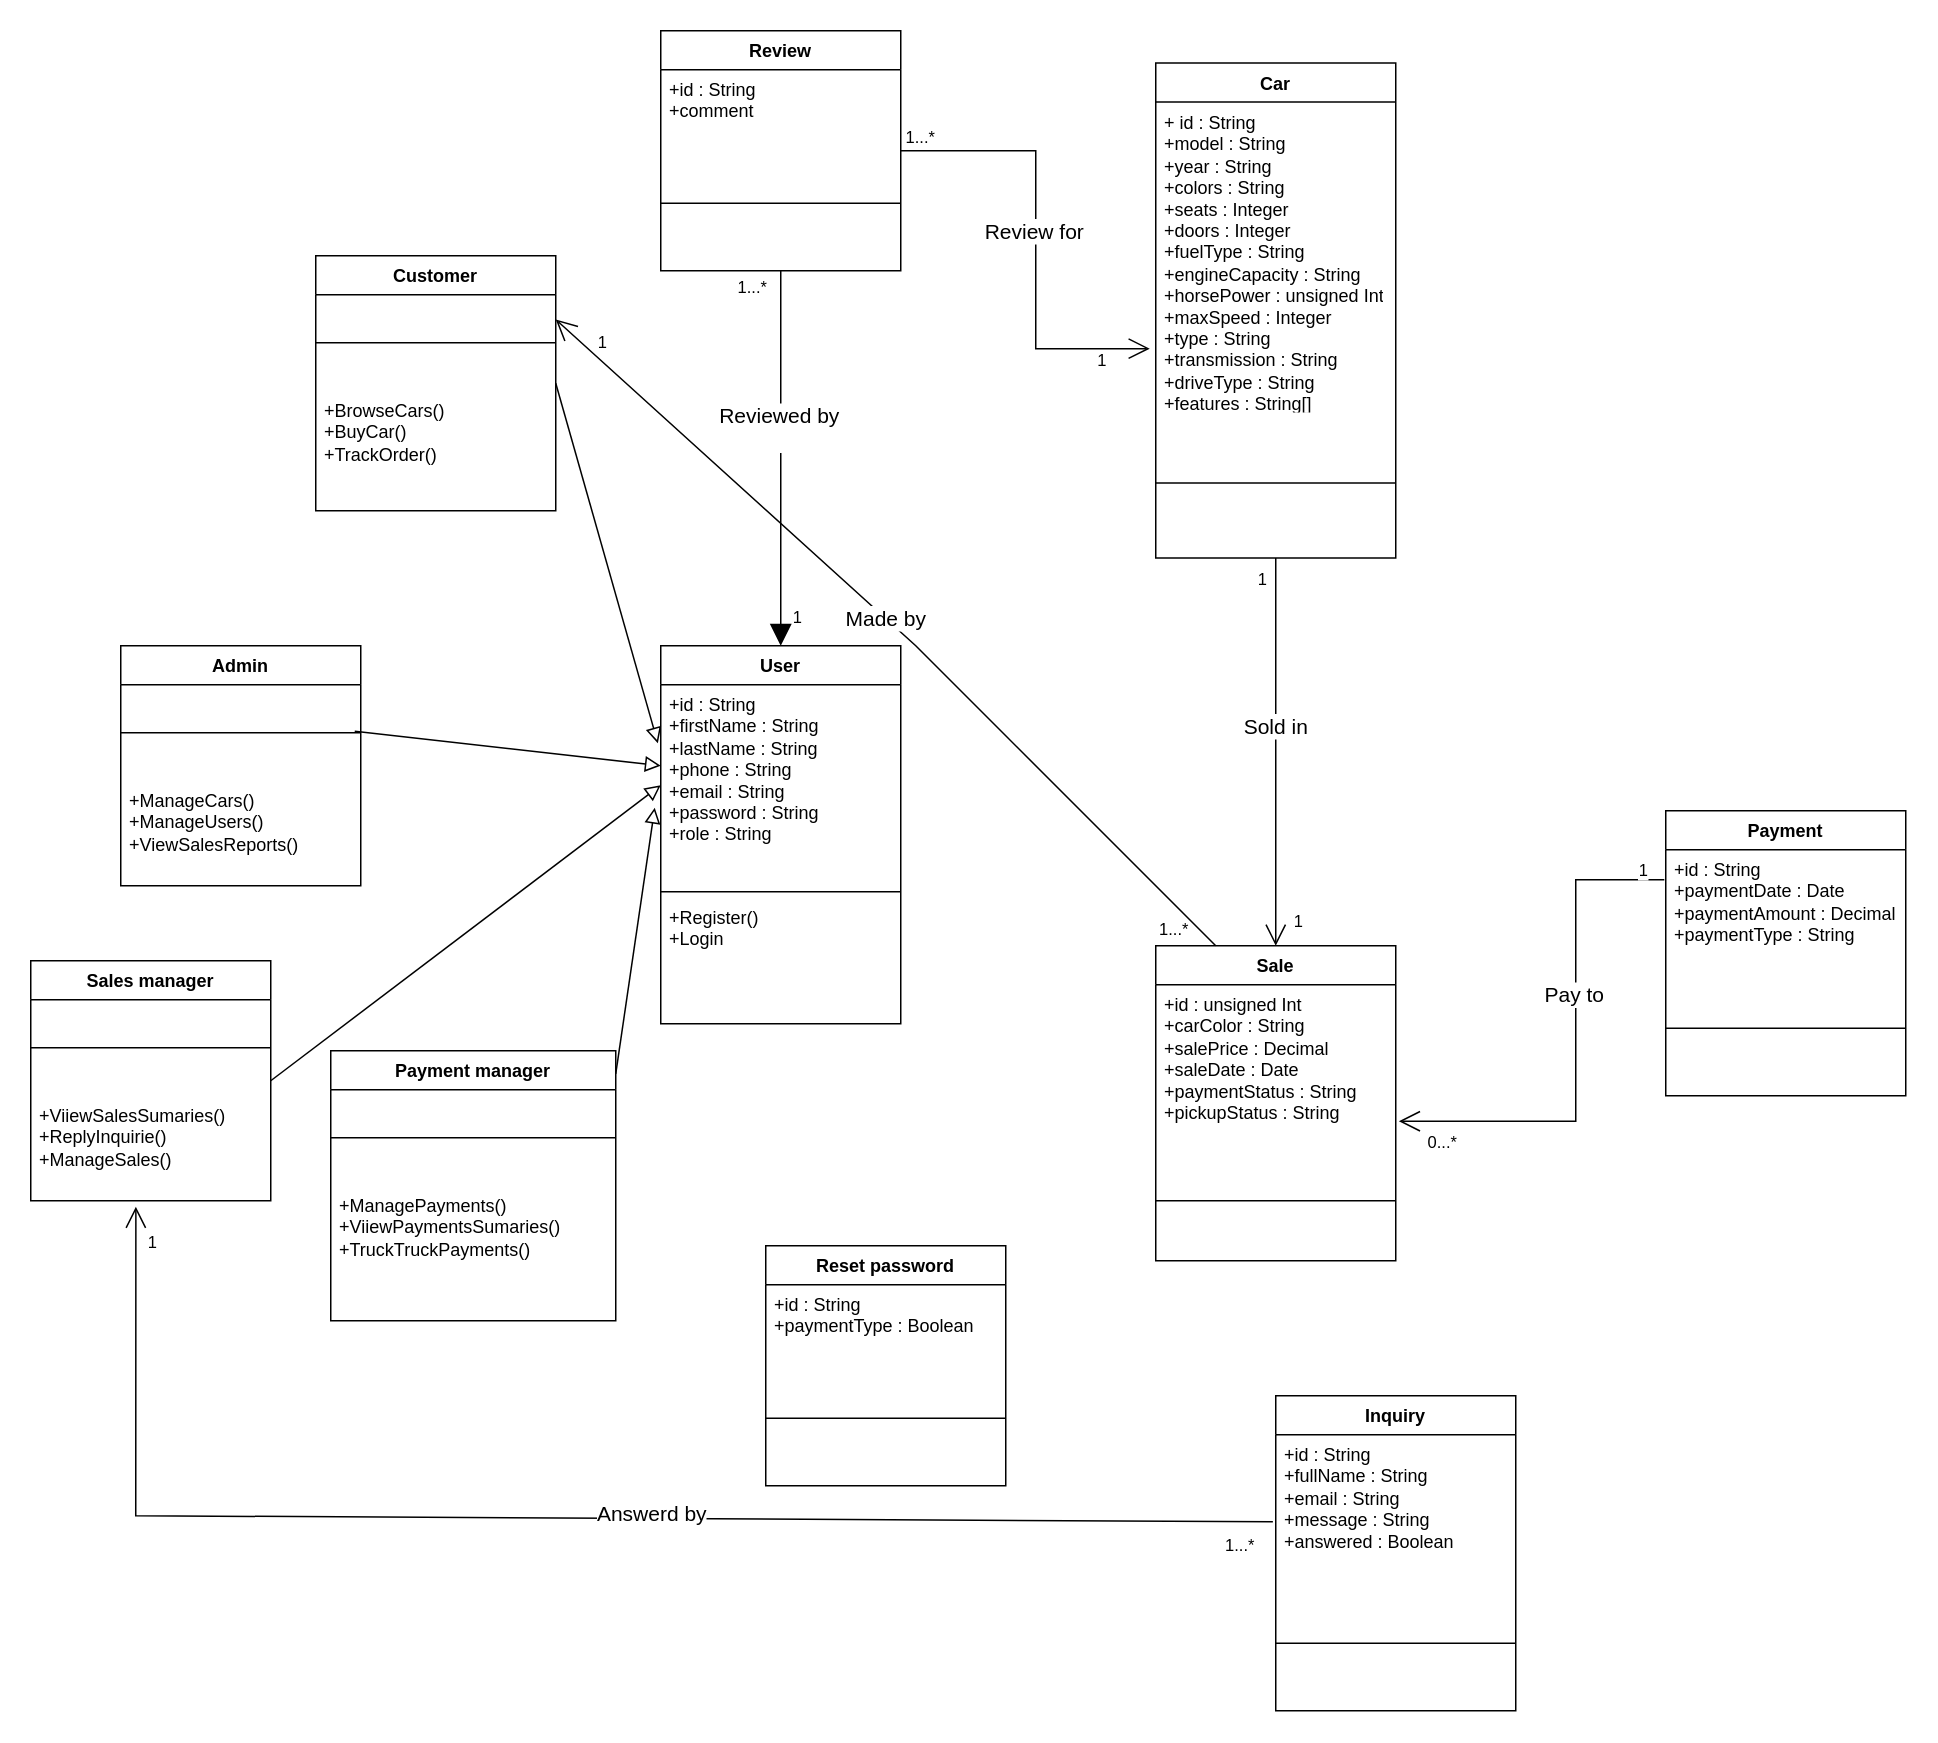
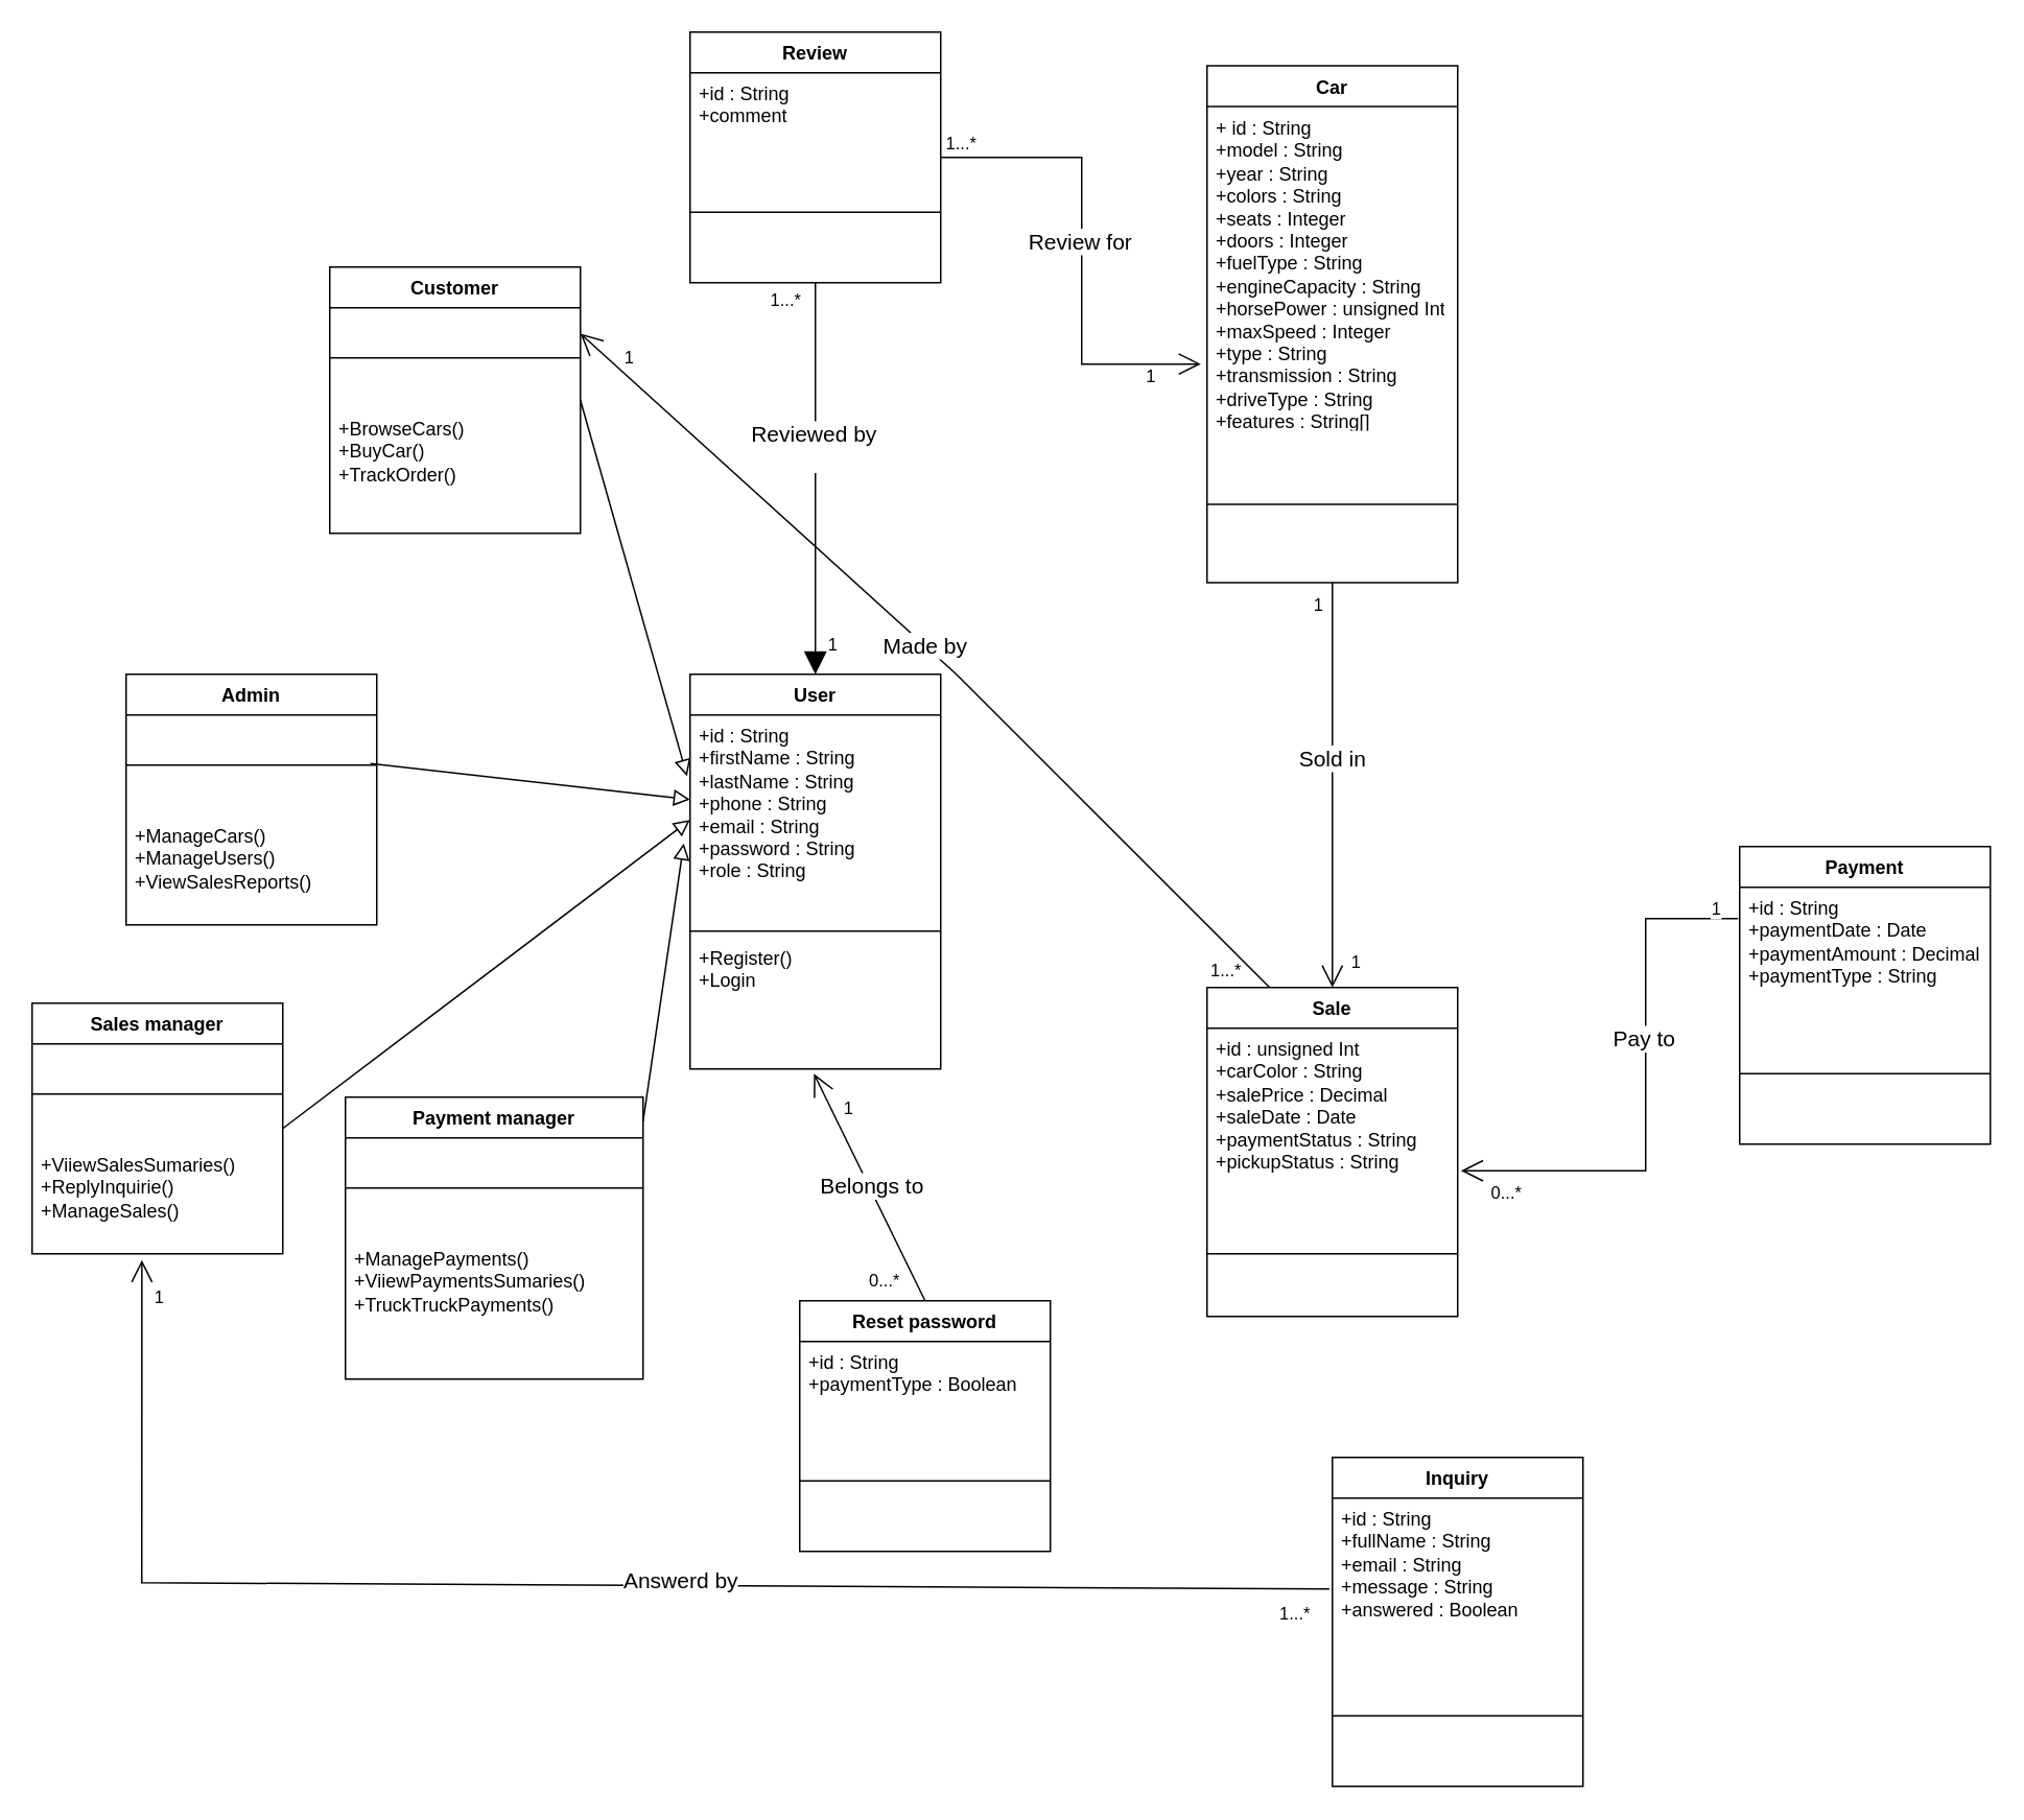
+ <mxCell id="51" value="" style="endArrow=open;endFill=1;endSize=12;html=1;rounded=0;exitX=0.5;exitY=0;exitDx=0;exitDy=0;entryX=0.494;entryY=1.036;entryDx=0;entryDy=0;entryPerimeter=0;" edge="1" parent="1" source="41" target="5"><mxGeometry width="160" relative="1" as="geometry"><mxPoint x="500" y="740" as="sourcePoint" /><mxPoint x="660" y="740" as="targetPoint" /></mxGeometry></mxCell>
+ <mxCell id="52" value="&lt;font style=&quot;font-size: 14px;&quot;&gt;Belongs to&lt;/font&gt;" style="edgeLabel;html=1;align=center;verticalAlign=middle;resizable=0;points=[];" vertex="1" connectable="0" parent="51"><mxGeometry x="0.008" y="-1" relative="1" as="geometry"><mxPoint as="offset" /></mxGeometry></mxCell>
+ <mxCell id="53" value="0...*" style="edgeLabel;html=1;align=center;verticalAlign=middle;resizable=0;points=[];" vertex="1" connectable="0" parent="51"><mxGeometry x="-0.808" y="-1" relative="1" as="geometry"><mxPoint x="-21" as="offset" /></mxGeometry></mxCell>
+ <mxCell id="54" value="1" style="edgeLabel;html=1;align=center;verticalAlign=middle;resizable=0;points=[];" vertex="1" connectable="0" parent="51"><mxGeometry x="0.712" relative="1" as="geometry"><mxPoint x="11" as="offset" /></mxGeometry></mxCell>
